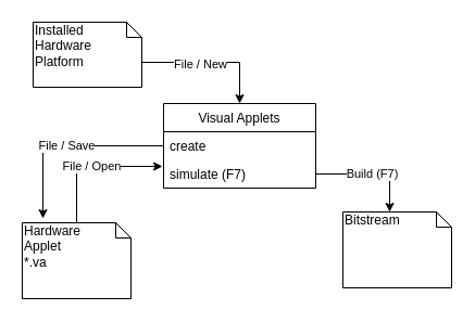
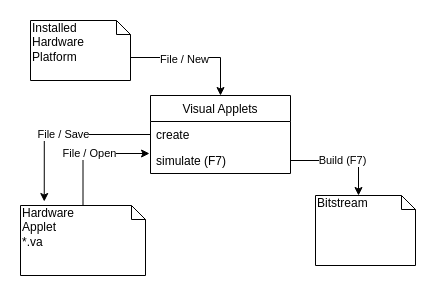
- <mxCell id="8" value="Hardware&lt;br&gt;Applet&lt;br&gt;*.va" style="shape=note;whiteSpace=wrap;html=1;size=14;verticalAlign=top;align=left;spacingTop=-6;shadow=0;glass=0;" vertex="1" parent="1"><mxGeometry x="20" y="205" width="100" height="70" as="geometry" /></mxCell>
+ <mxCell id="8" value="Hardware&lt;br&gt;Applet&lt;br&gt;*.va" style="shape=note;whiteSpace=wrap;html=1;size=14;verticalAlign=top;align=left;spacingTop=-6;shadow=0;glass=0;" vertex="1" parent="1"><mxGeometry x="20" y="205" width="125" height="70" as="geometry" /></mxCell>
